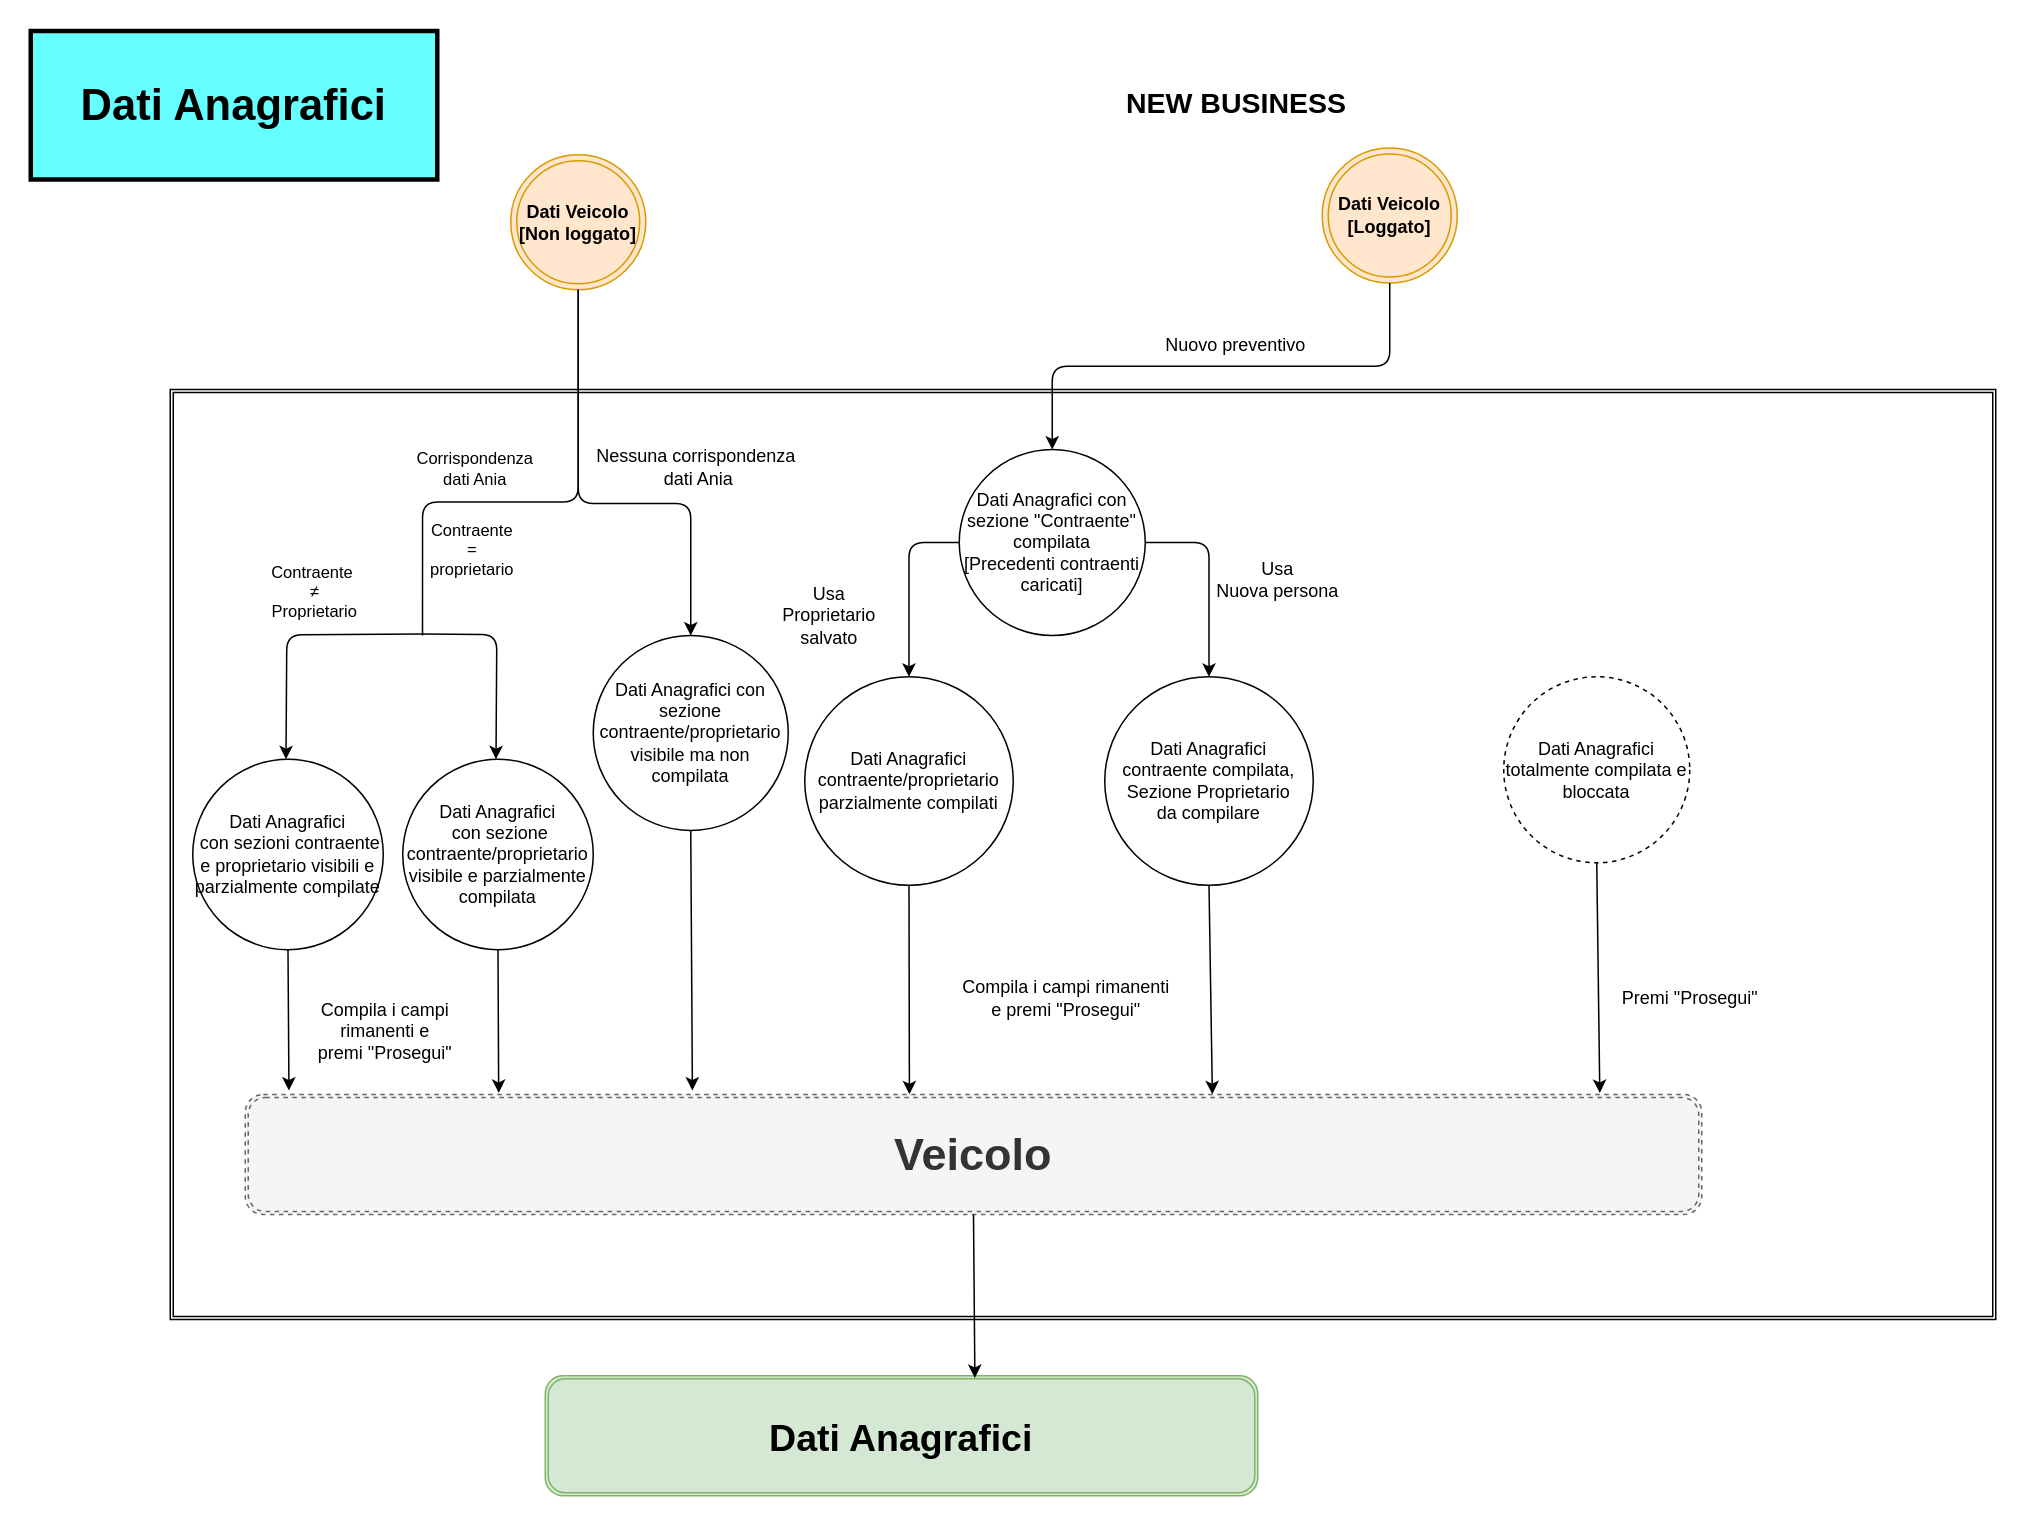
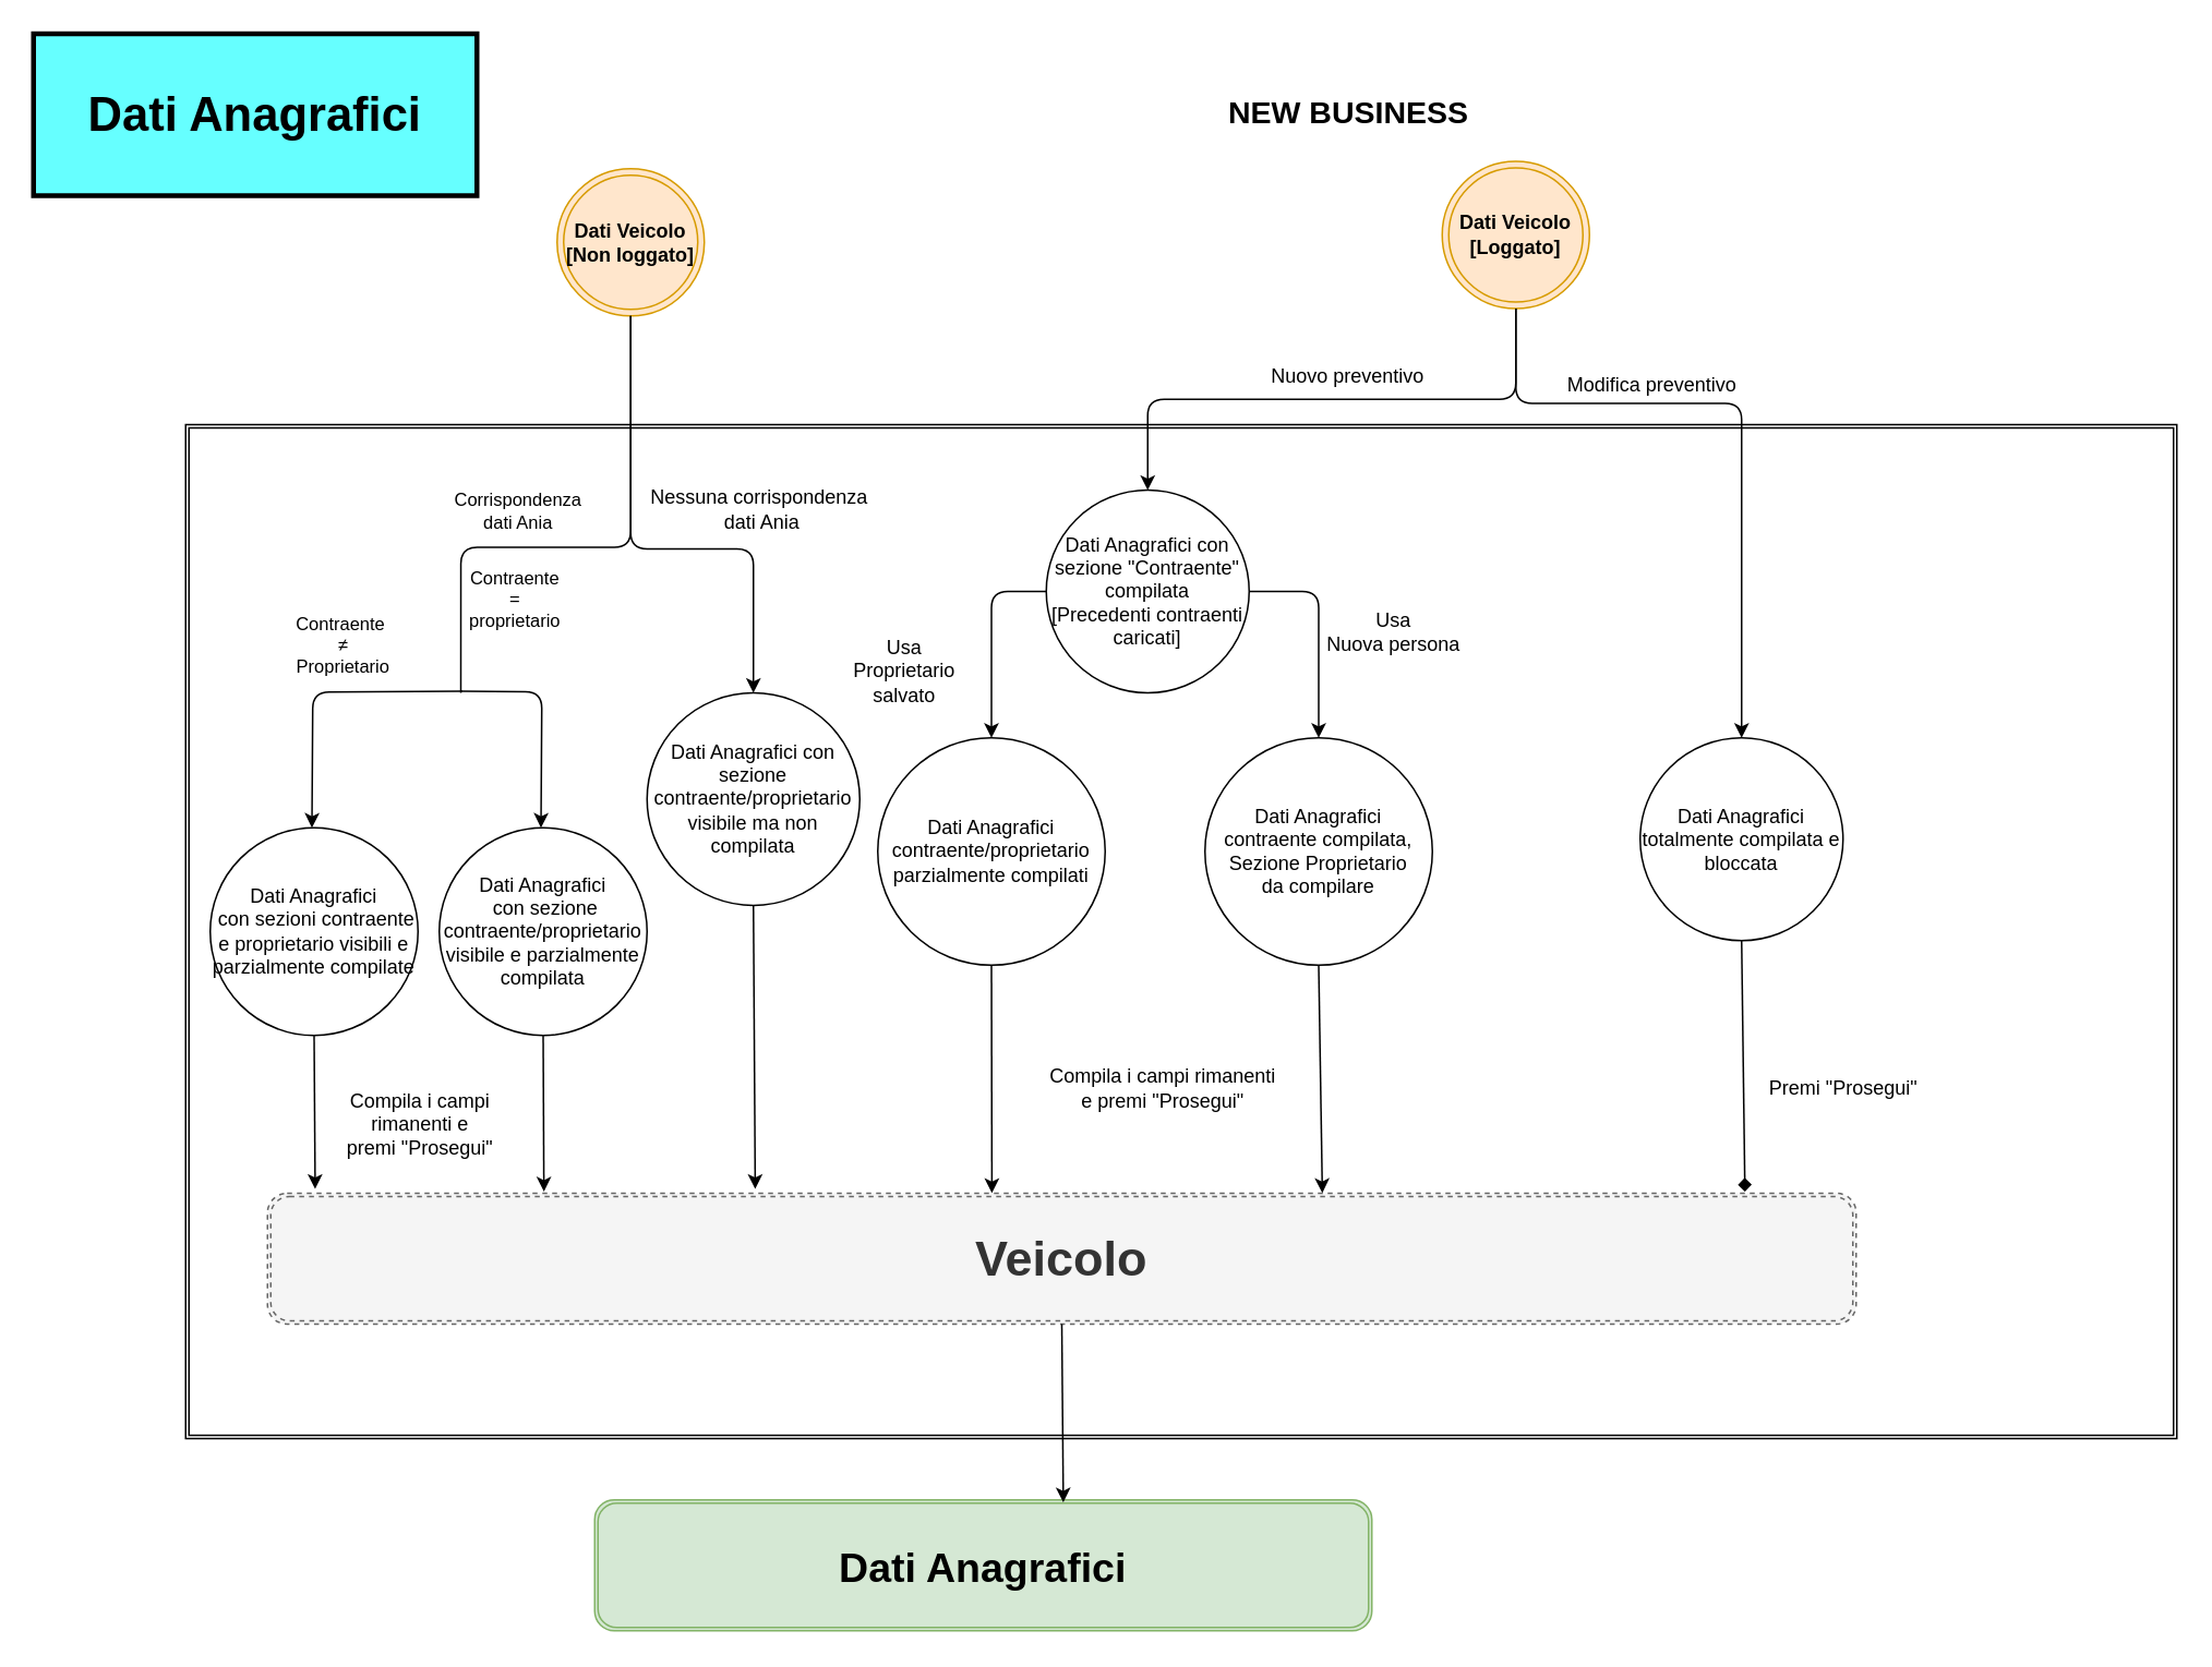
+ <mxCell id="32" value="" style="endArrow=classic;html=1;exitX=0.5;exitY=1;exitDx=0;exitDy=0;entryX=0.5;entryY=0;entryDx=0;entryDy=0;edgeStyle=orthogonalEdgeStyle;" parent="1" source="16" target="31" edge="1"><mxGeometry width="50" height="50" relative="1" as="geometry"><mxPoint x="1007" y="233" as="sourcePoint" /><mxPoint x="1057" y="183" as="targetPoint" /><Array as="points"><mxPoint x="926" y="246" /><mxPoint x="1064" y="246" /></Array></mxGeometry></mxCell>
+ <mxCell id="33" value="Modifica preventivo" style="text;html=1;resizable=0;points=[];align=center;verticalAlign=middle;labelBackgroundColor=#ffffff;" parent="32" vertex="1" connectable="0"><mxGeometry x="0.096" y="3" relative="1" as="geometry"><mxPoint x="-58.5" y="-35" as="offset" /></mxGeometry></mxCell>
- <mxCell id="31" value="Dati Anagrafici totalmente compilata e bloccata&lt;br&gt;" style="ellipse;whiteSpace=wrap;html=1;aspect=fixed;dashed=1;" parent="1" vertex="1"><mxGeometry x="1002" y="450.5" width="124" height="124" as="geometry" /></mxCell>
+ <mxCell id="31" value="Dati Anagrafici totalmente compilata e bloccata&lt;br&gt;" style="ellipse;whiteSpace=wrap;html=1;aspect=fixed;" parent="1" vertex="1"><mxGeometry x="1002" y="450.5" width="124" height="124" as="geometry" /></mxCell>
- <mxCell id="29" value="" style="endArrow=classic;html=1;exitX=0.5;exitY=1;exitDx=0;exitDy=0;entryX=0.93;entryY=-0.013;entryDx=0;entryDy=0;entryPerimeter=0;" parent="1" source="31" target="5" edge="1"><mxGeometry width="50" height="50" relative="1" as="geometry"><mxPoint x="968.667" y="584.667" as="sourcePoint" /><mxPoint x="1068" y="708" as="targetPoint" /></mxGeometry></mxCell>
+ <mxCell id="29" value="" style="endArrow=diamond;html=1;exitX=0.5;exitY=1;exitDx=0;exitDy=0;entryX=0.93;entryY=-0.013;entryDx=0;entryDy=0;entryPerimeter=0;" parent="1" source="31" target="5" edge="1"><mxGeometry width="50" height="50" relative="1" as="geometry"><mxPoint x="968.667" y="584.667" as="sourcePoint" /><mxPoint x="1068" y="708" as="targetPoint" /></mxGeometry></mxCell>
